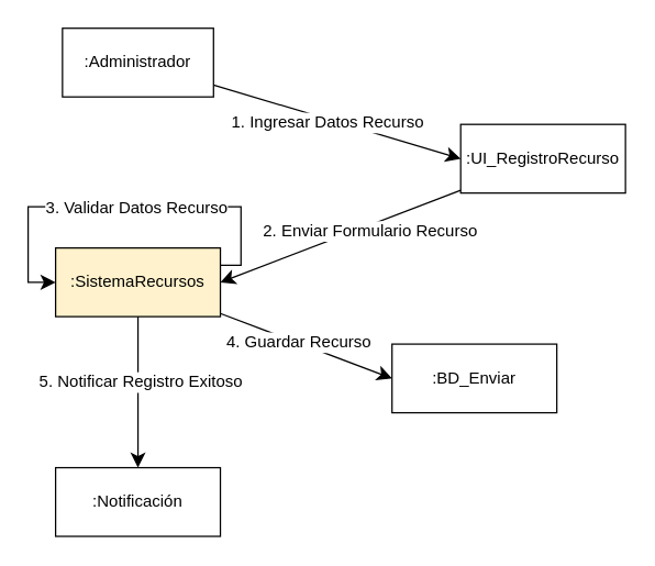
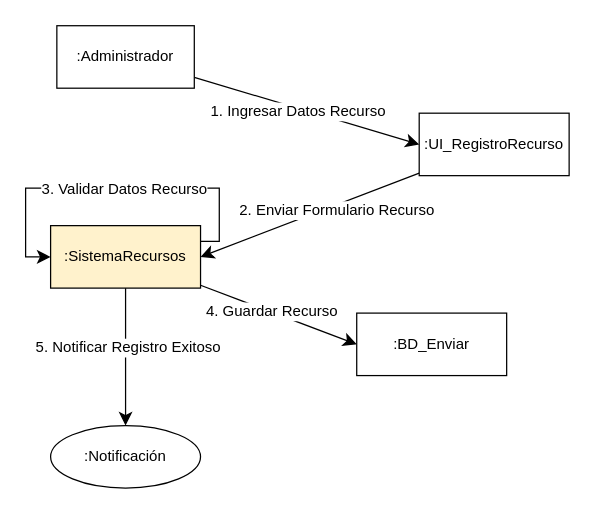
- <mxCell id="14" value=":Notificación" style="html=1;whiteSpace=wrap;" vertex="1" parent="1"><mxGeometry x="40" y="340" width="120" height="50" as="geometry" /></mxCell>
+ <mxCell id="14" value=":Notificación" style="ellipse;html=1;whiteSpace=wrap;" vertex="1" parent="1"><mxGeometry x="40" y="340" width="120" height="50" as="geometry" /></mxCell>
